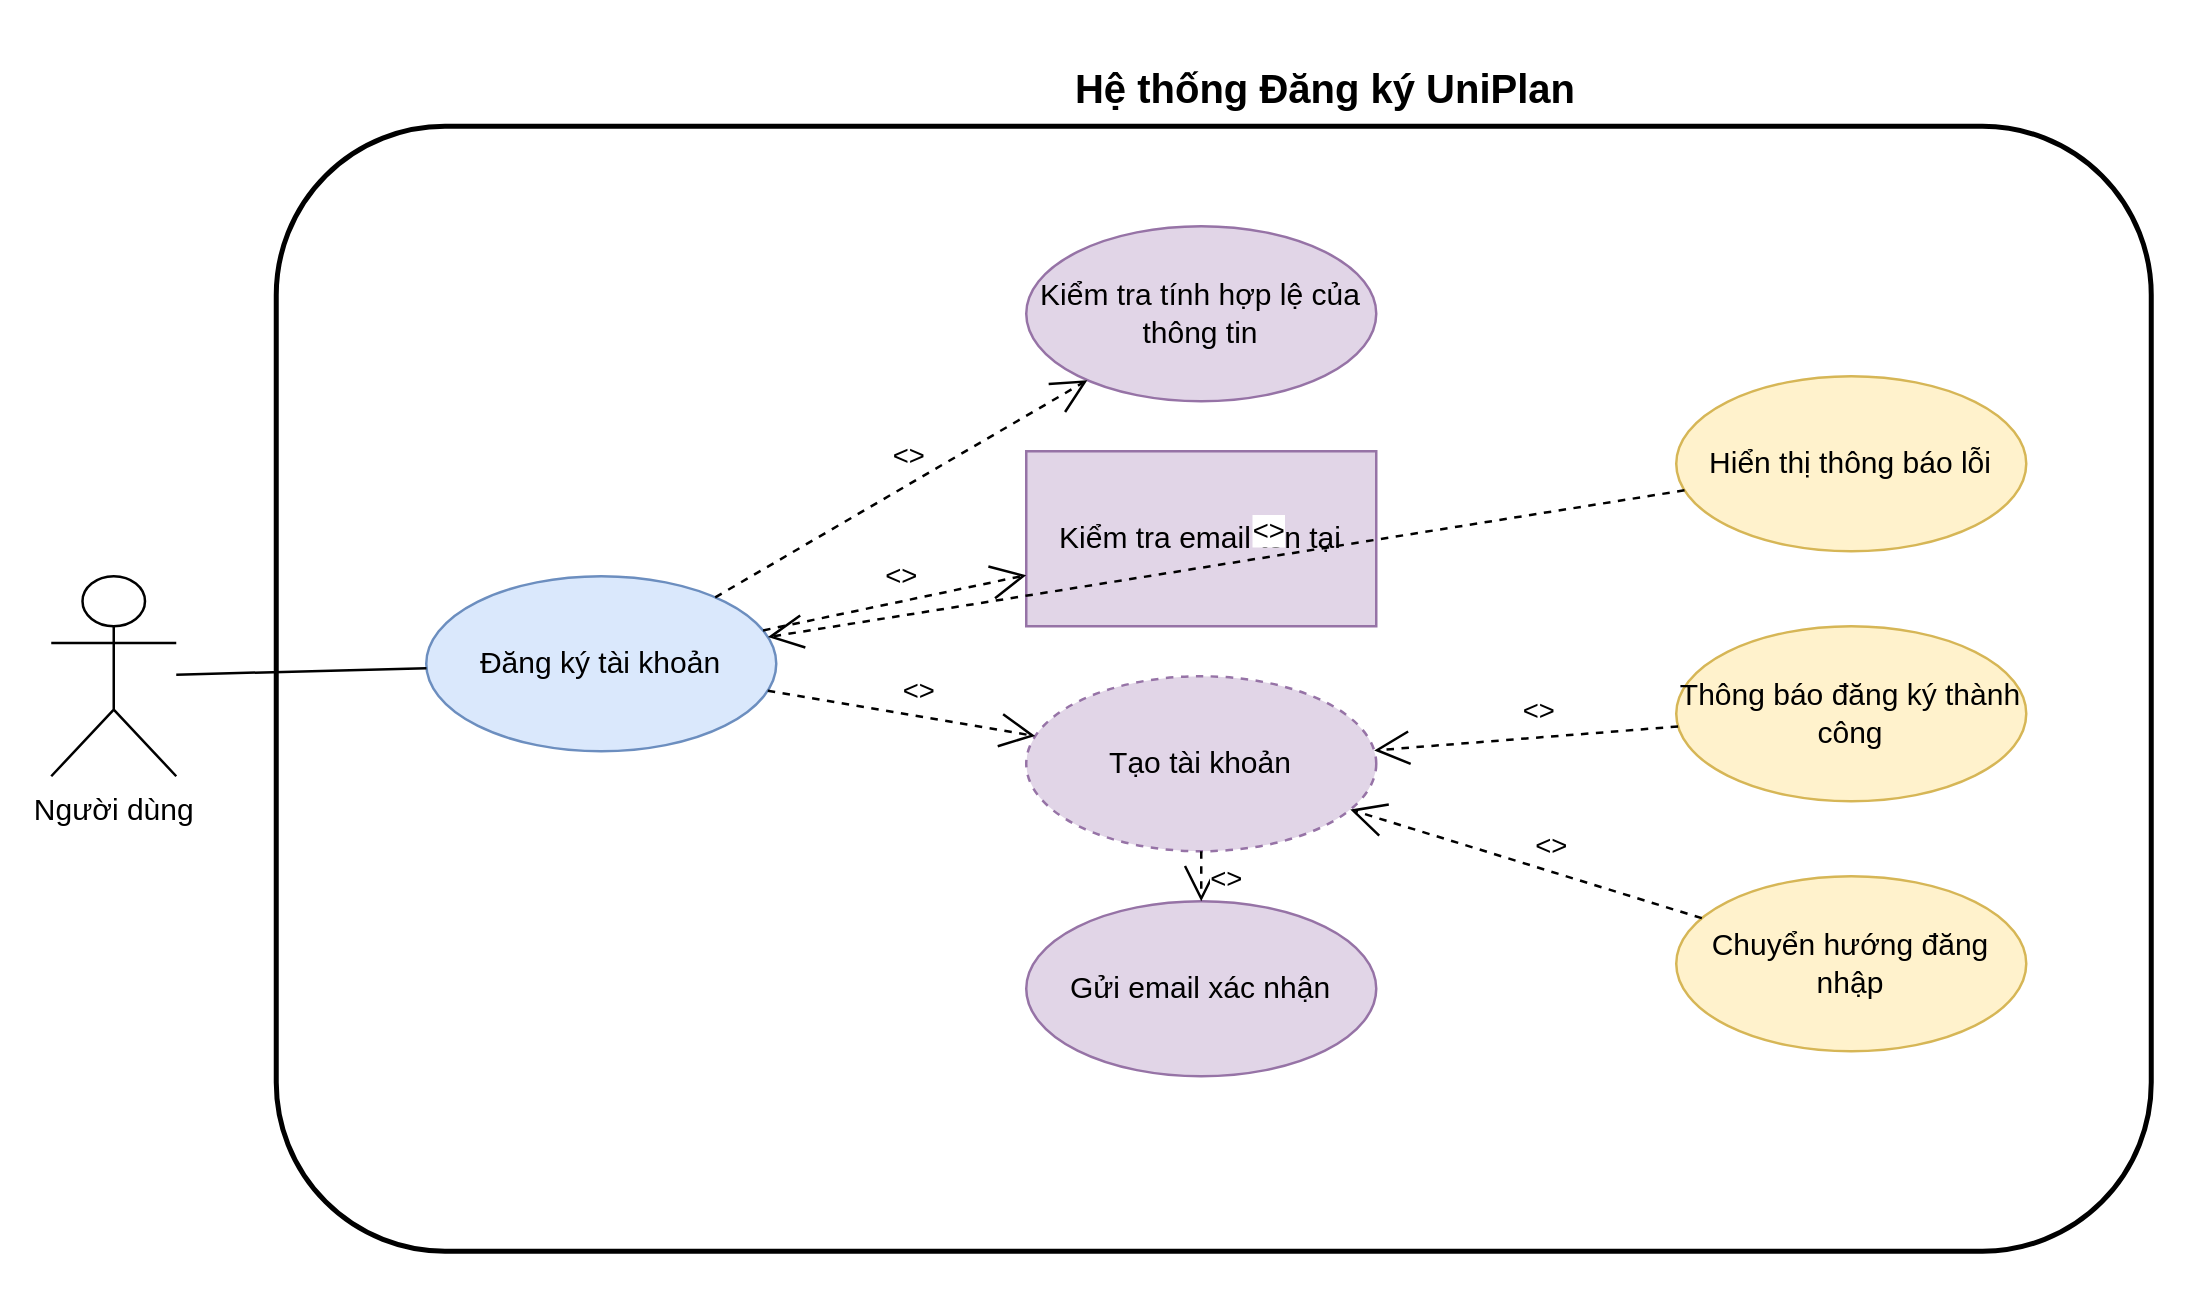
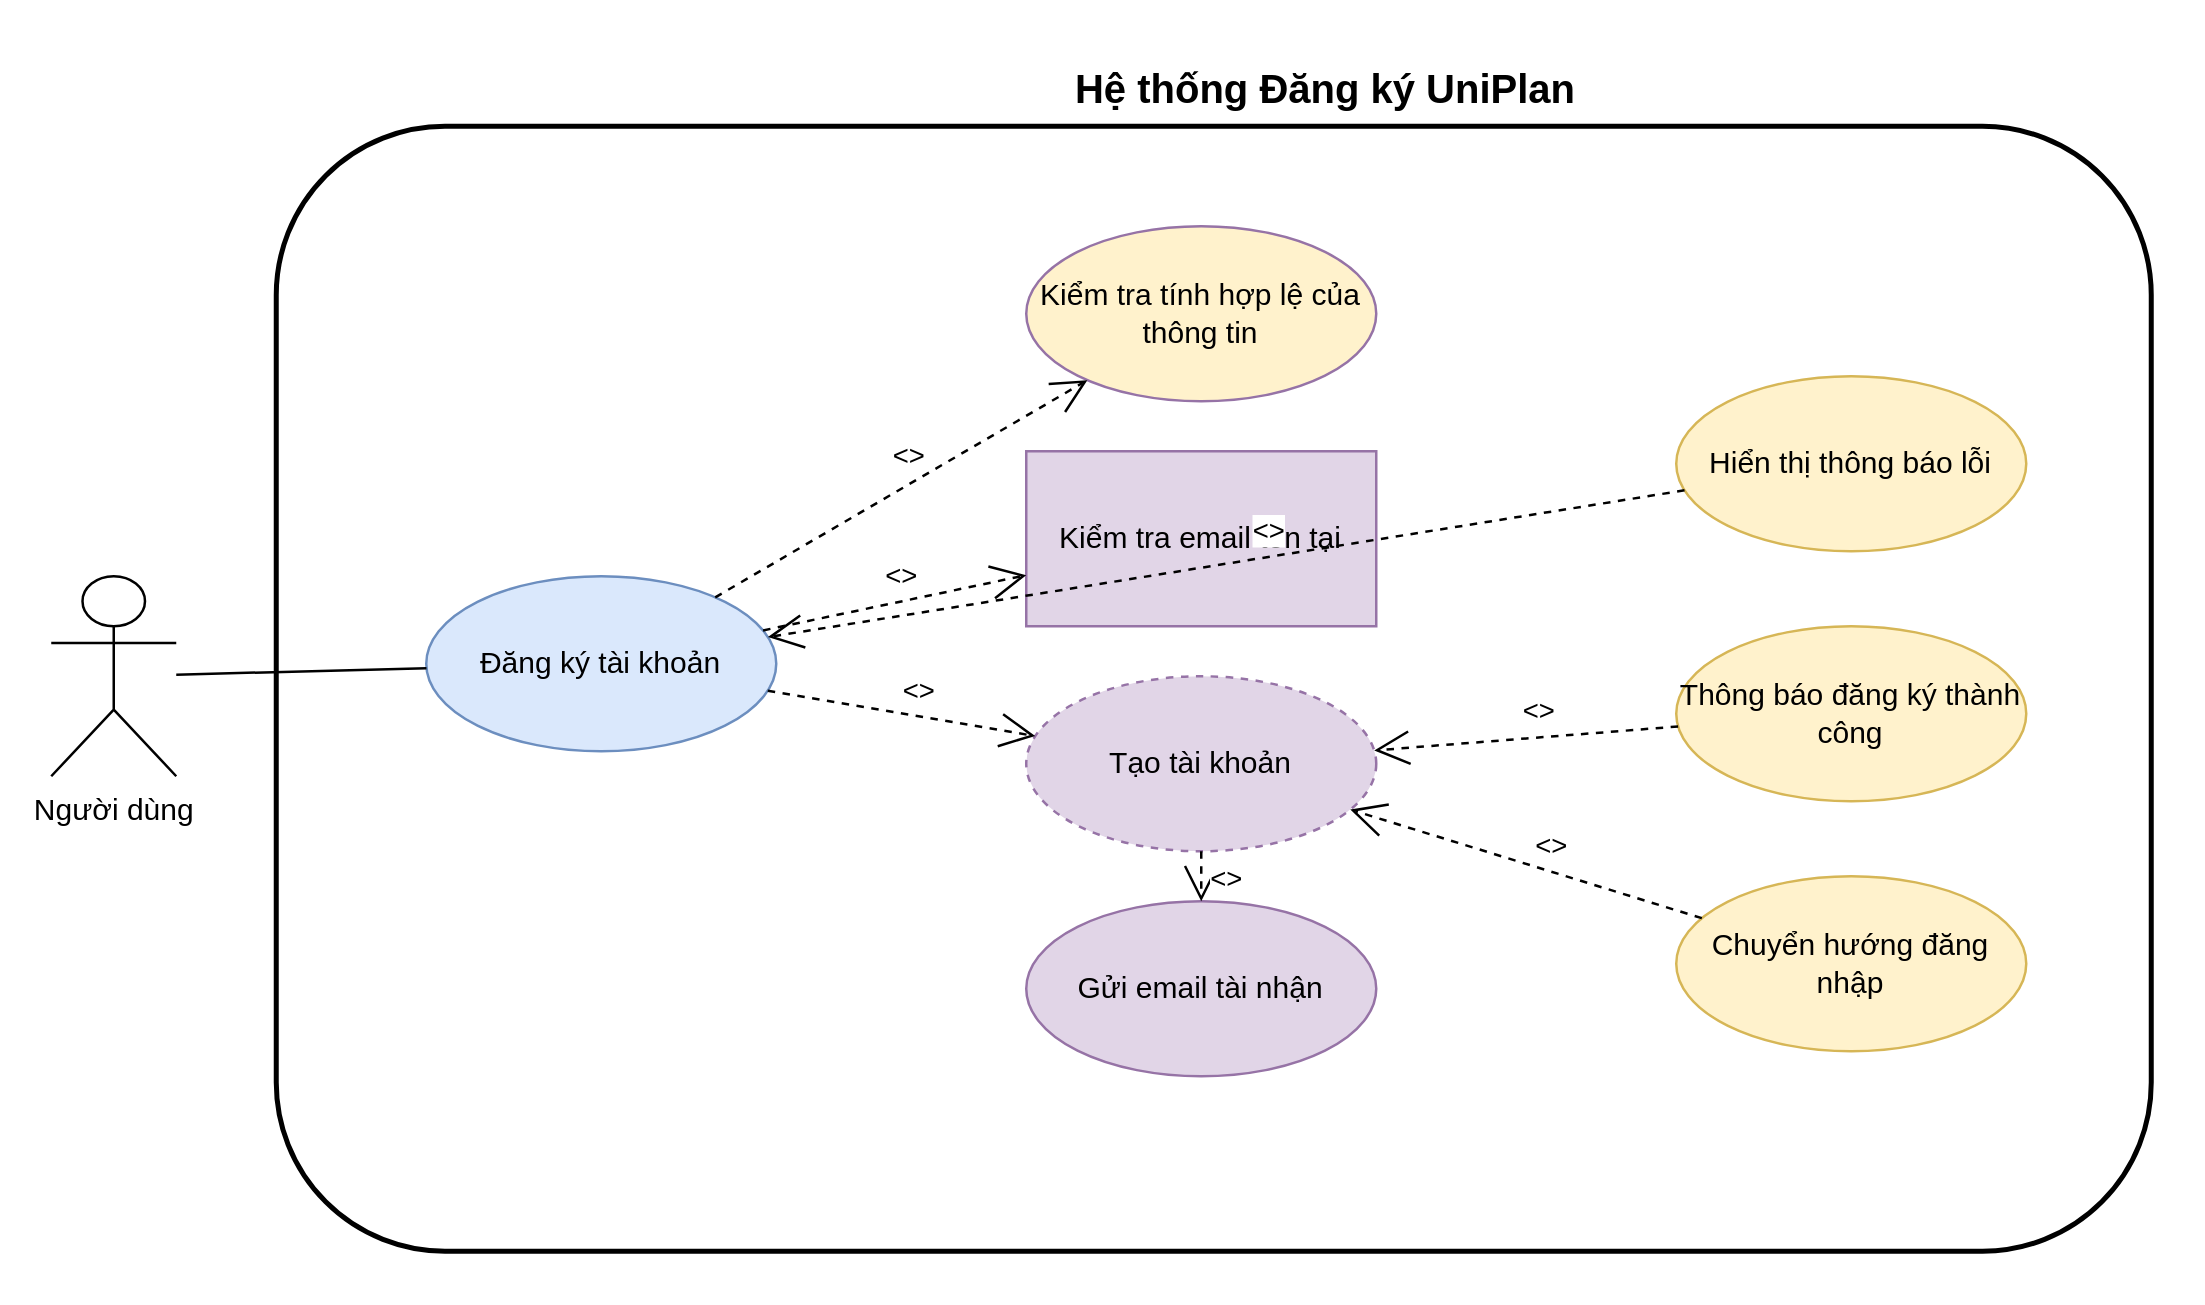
- <mxCell id="6" value="Kiểm tra tính hợp lệ của thông tin" style="ellipse;whiteSpace=wrap;html=1;fillColor=#e1d5e7;strokeColor=#9673a6;" parent="1" vertex="1"><mxGeometry x="410" y="90" width="140" height="70" as="geometry" /></mxCell>
+ <mxCell id="6" value="Kiểm tra tính hợp lệ của thông tin" style="ellipse;whiteSpace=wrap;html=1;fillColor=#fff2cc;strokeColor=#9673a6;" parent="1" vertex="1"><mxGeometry x="410" y="90" width="140" height="70" as="geometry" /></mxCell>
- <mxCell id="9" value="Gửi email xác nhận" style="ellipse;whiteSpace=wrap;html=1;fillColor=#e1d5e7;strokeColor=#9673a6;" parent="1" vertex="1"><mxGeometry x="410" y="360" width="140" height="70" as="geometry" /></mxCell>
+ <mxCell id="9" value="Gửi email tài nhận" style="ellipse;whiteSpace=wrap;html=1;fillColor=#e1d5e7;strokeColor=#9673a6;" parent="1" vertex="1"><mxGeometry x="410" y="360" width="140" height="70" as="geometry" /></mxCell>
